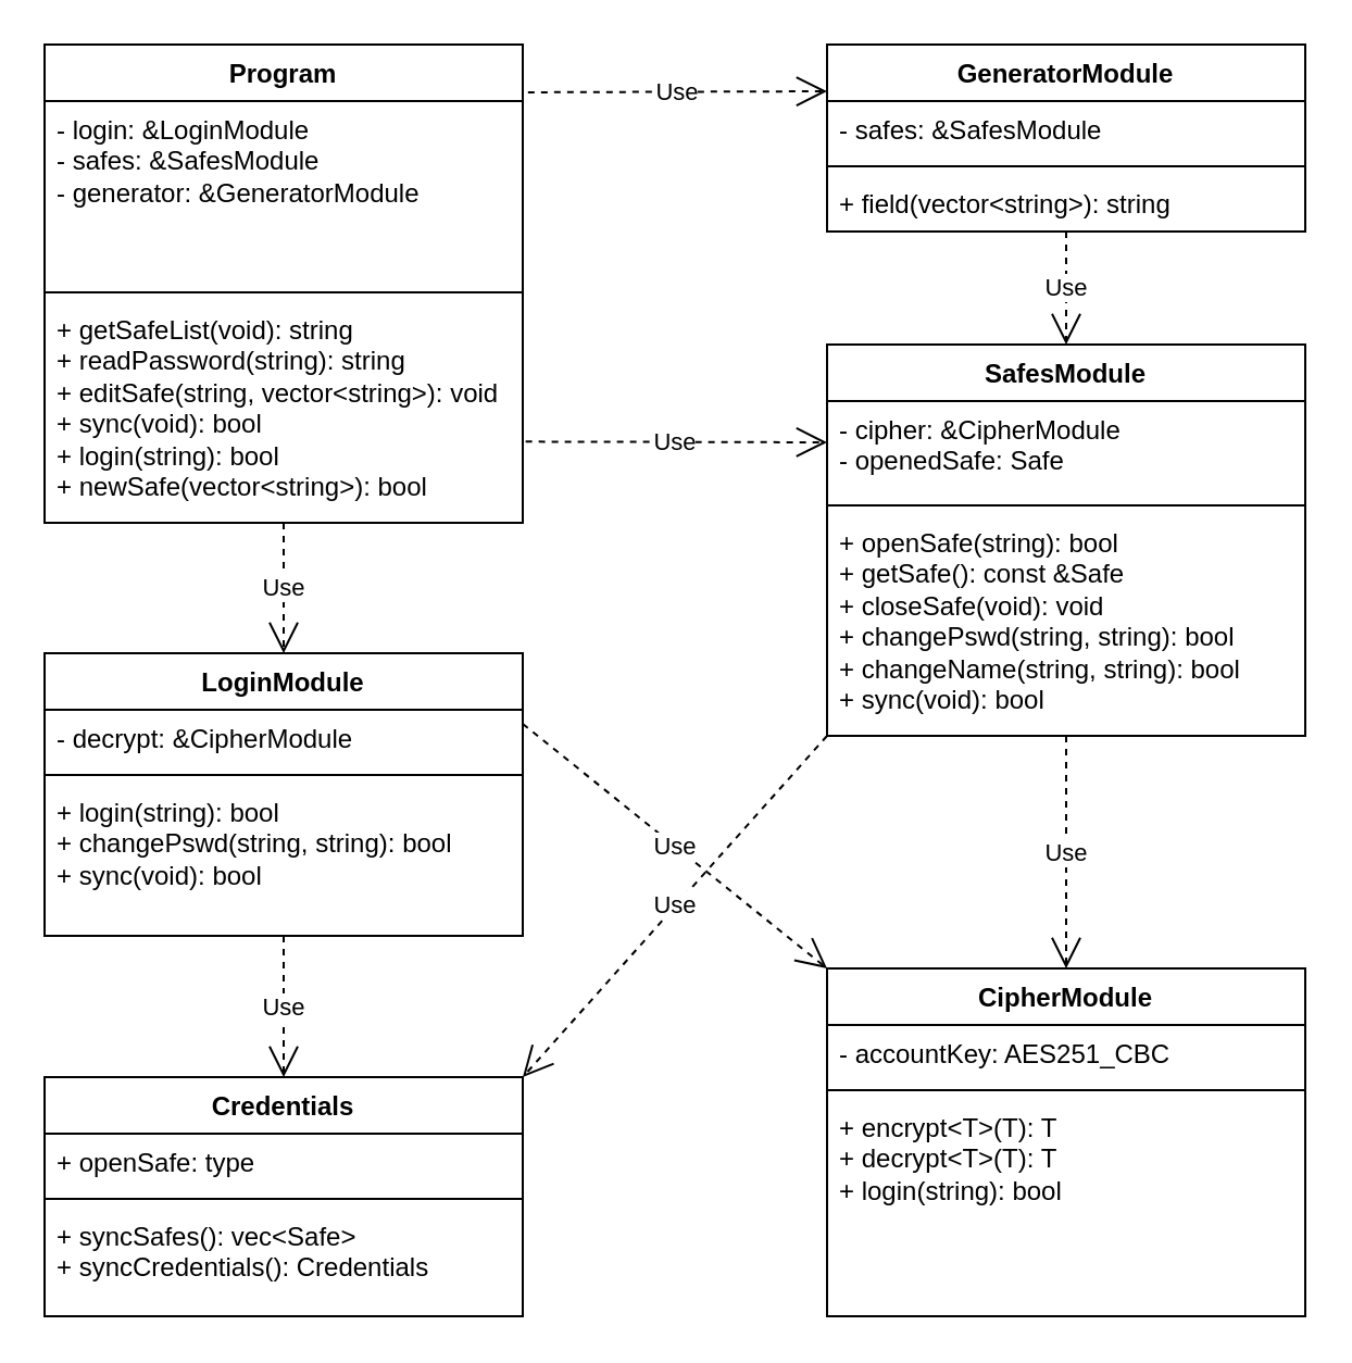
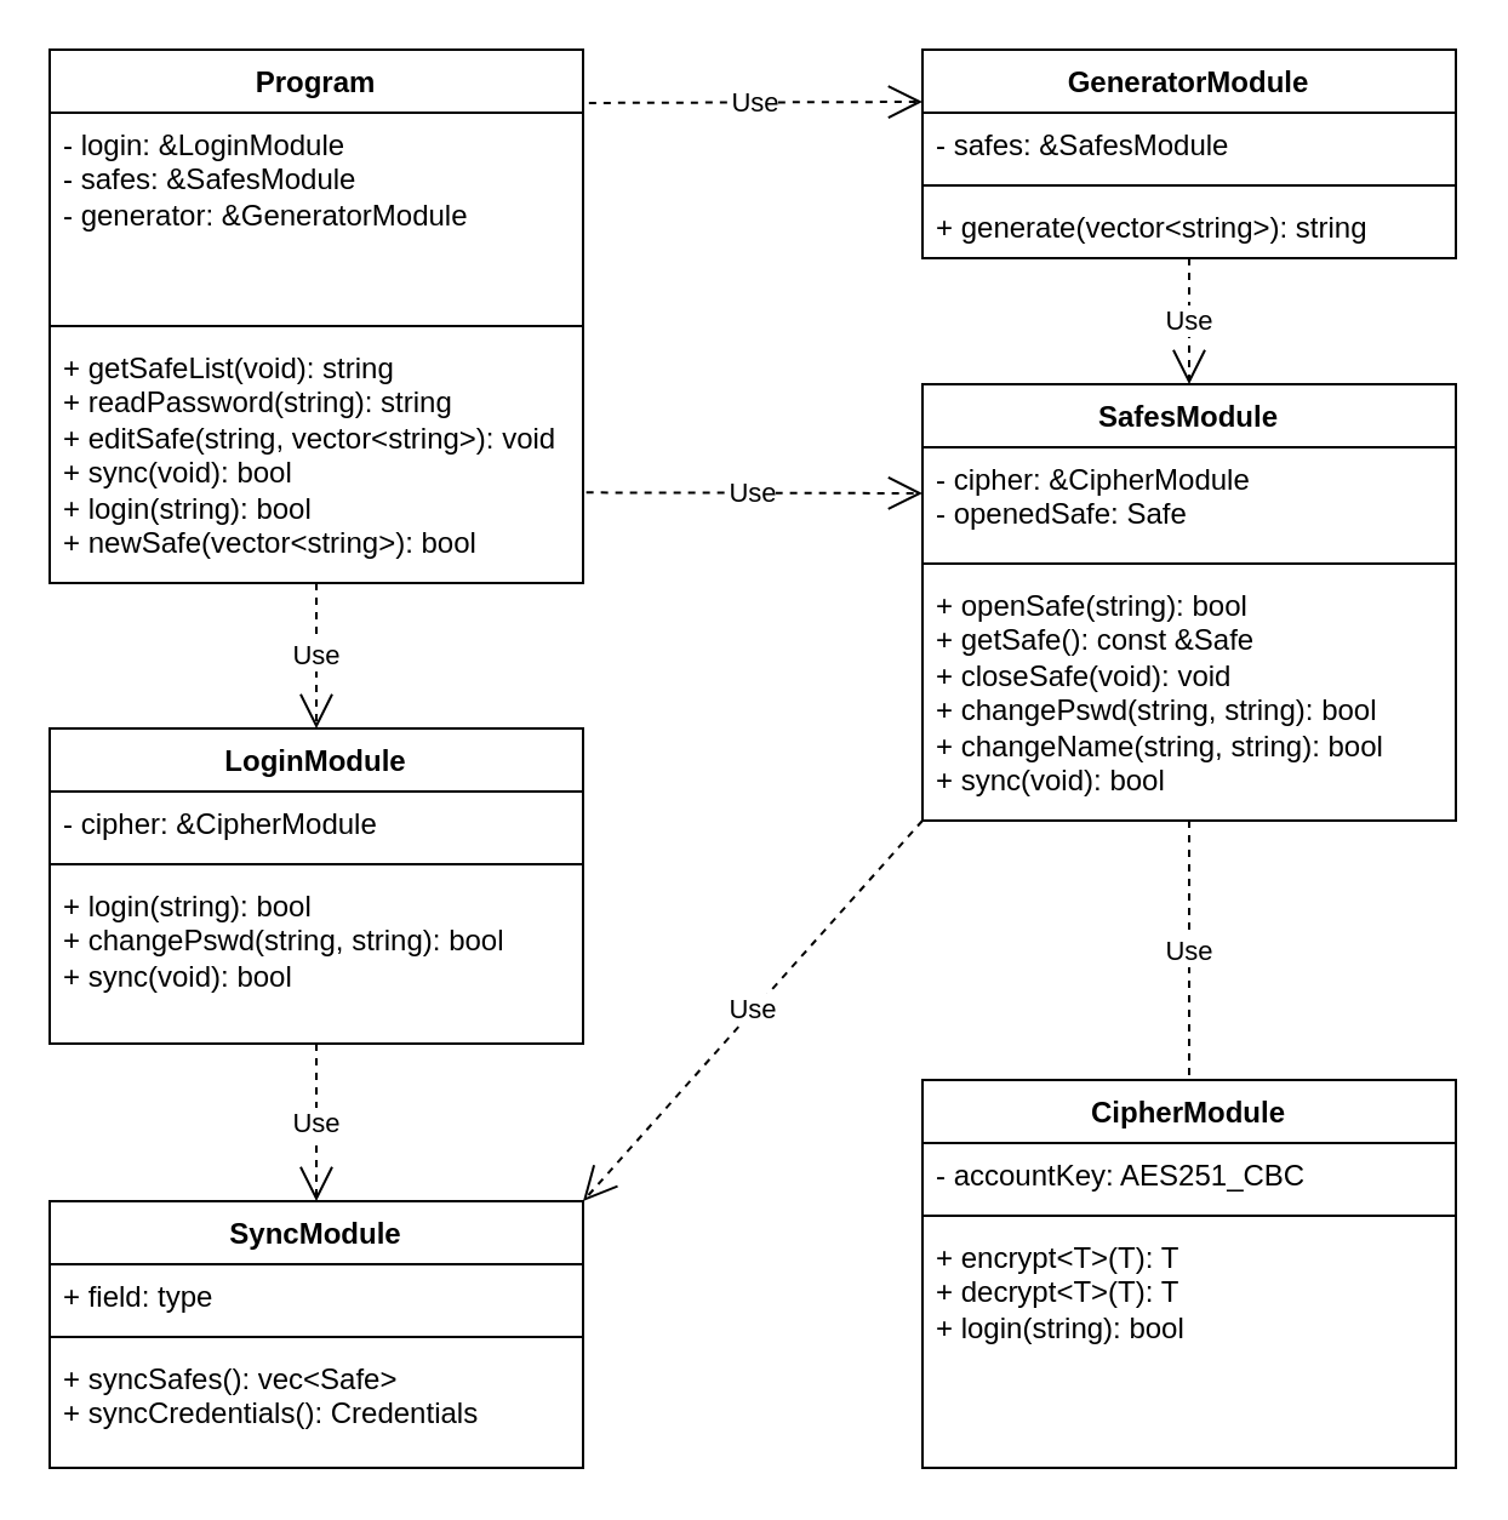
- <mxCell id="9" value="+ field(vector&amp;lt;string&amp;gt;): string" style="text;strokeColor=none;fillColor=none;align=left;verticalAlign=top;spacingLeft=4;spacingRight=4;overflow=hidden;rotatable=0;points=[[0,0.5],[1,0.5]];portConstraint=eastwest;whiteSpace=wrap;html=1;" parent="6" vertex="1"><mxGeometry y="60" width="220" height="26" as="geometry" /></mxCell>
+ <mxCell id="9" value="+ generate(vector&amp;lt;string&amp;gt;): string" style="text;strokeColor=none;fillColor=none;align=left;verticalAlign=top;spacingLeft=4;spacingRight=4;overflow=hidden;rotatable=0;points=[[0,0.5],[1,0.5]];portConstraint=eastwest;whiteSpace=wrap;html=1;" parent="6" vertex="1"><mxGeometry y="60" width="220" height="26" as="geometry" /></mxCell>
- <mxCell id="15" value="- decrypt: &amp;amp;CipherModule" style="text;strokeColor=none;fillColor=none;align=left;verticalAlign=top;spacingLeft=4;spacingRight=4;overflow=hidden;rotatable=0;points=[[0,0.5],[1,0.5]];portConstraint=eastwest;whiteSpace=wrap;html=1;" parent="14" vertex="1"><mxGeometry y="26" width="220" height="26" as="geometry" /></mxCell>
+ <mxCell id="15" value="- cipher: &amp;amp;CipherModule" style="text;strokeColor=none;fillColor=none;align=left;verticalAlign=top;spacingLeft=4;spacingRight=4;overflow=hidden;rotatable=0;points=[[0,0.5],[1,0.5]];portConstraint=eastwest;whiteSpace=wrap;html=1;" parent="14" vertex="1"><mxGeometry y="26" width="220" height="26" as="geometry" /></mxCell>
- <mxCell id="26" value="Use" style="endArrow=open;endSize=12;dashed=1;html=1;rounded=0;entryX=0;entryY=0;entryDx=0;entryDy=0;exitX=1;exitY=0.25;exitDx=0;exitDy=0;" parent="1" source="14" target="22" edge="1"><mxGeometry width="160" relative="1" as="geometry"><mxPoint x="270" y="340" as="sourcePoint" /><mxPoint x="500" y="240" as="targetPoint" /></mxGeometry></mxCell>
- <mxCell id="27" value="Use" style="endArrow=open;endSize=12;dashed=1;html=1;rounded=0;exitX=0.5;exitY=1;exitDx=0;exitDy=0;entryX=0.5;entryY=0;entryDx=0;entryDy=0;" parent="1" source="10" target="22" edge="1"><mxGeometry width="160" relative="1" as="geometry"><mxPoint x="500" y="380" as="sourcePoint" /><mxPoint x="490" y="390" as="targetPoint" /></mxGeometry></mxCell>
+ <mxCell id="27" value="Use" style="endArrow=none;endSize=12;dashed=1;html=1;rounded=0;exitX=0.5;exitY=1;exitDx=0;exitDy=0;entryX=0.5;entryY=0;entryDx=0;entryDy=0;" parent="1" source="10" target="22" edge="1"><mxGeometry width="160" relative="1" as="geometry"><mxPoint x="500" y="380" as="sourcePoint" /><mxPoint x="490" y="390" as="targetPoint" /></mxGeometry></mxCell>
- <mxCell id="28" value="Credentials" style="swimlane;fontStyle=1;align=center;verticalAlign=top;childLayout=stackLayout;horizontal=1;startSize=26;horizontalStack=0;resizeParent=1;resizeParentMax=0;resizeLast=0;collapsible=1;marginBottom=0;whiteSpace=wrap;html=1;" parent="1" vertex="1"><mxGeometry x="20" y="495" width="220" height="110" as="geometry" /></mxCell>
+ <mxCell id="28" value="SyncModule" style="swimlane;fontStyle=1;align=center;verticalAlign=top;childLayout=stackLayout;horizontal=1;startSize=26;horizontalStack=0;resizeParent=1;resizeParentMax=0;resizeLast=0;collapsible=1;marginBottom=0;whiteSpace=wrap;html=1;" parent="1" vertex="1"><mxGeometry x="20" y="495" width="220" height="110" as="geometry" /></mxCell>
- <mxCell id="29" value="+ openSafe: type" style="text;strokeColor=none;fillColor=none;align=left;verticalAlign=top;spacingLeft=4;spacingRight=4;overflow=hidden;rotatable=0;points=[[0,0.5],[1,0.5]];portConstraint=eastwest;whiteSpace=wrap;html=1;" parent="28" vertex="1"><mxGeometry y="26" width="220" height="26" as="geometry" /></mxCell>
+ <mxCell id="29" value="+ field: type" style="text;strokeColor=none;fillColor=none;align=left;verticalAlign=top;spacingLeft=4;spacingRight=4;overflow=hidden;rotatable=0;points=[[0,0.5],[1,0.5]];portConstraint=eastwest;whiteSpace=wrap;html=1;" parent="28" vertex="1"><mxGeometry y="26" width="220" height="26" as="geometry" /></mxCell>
